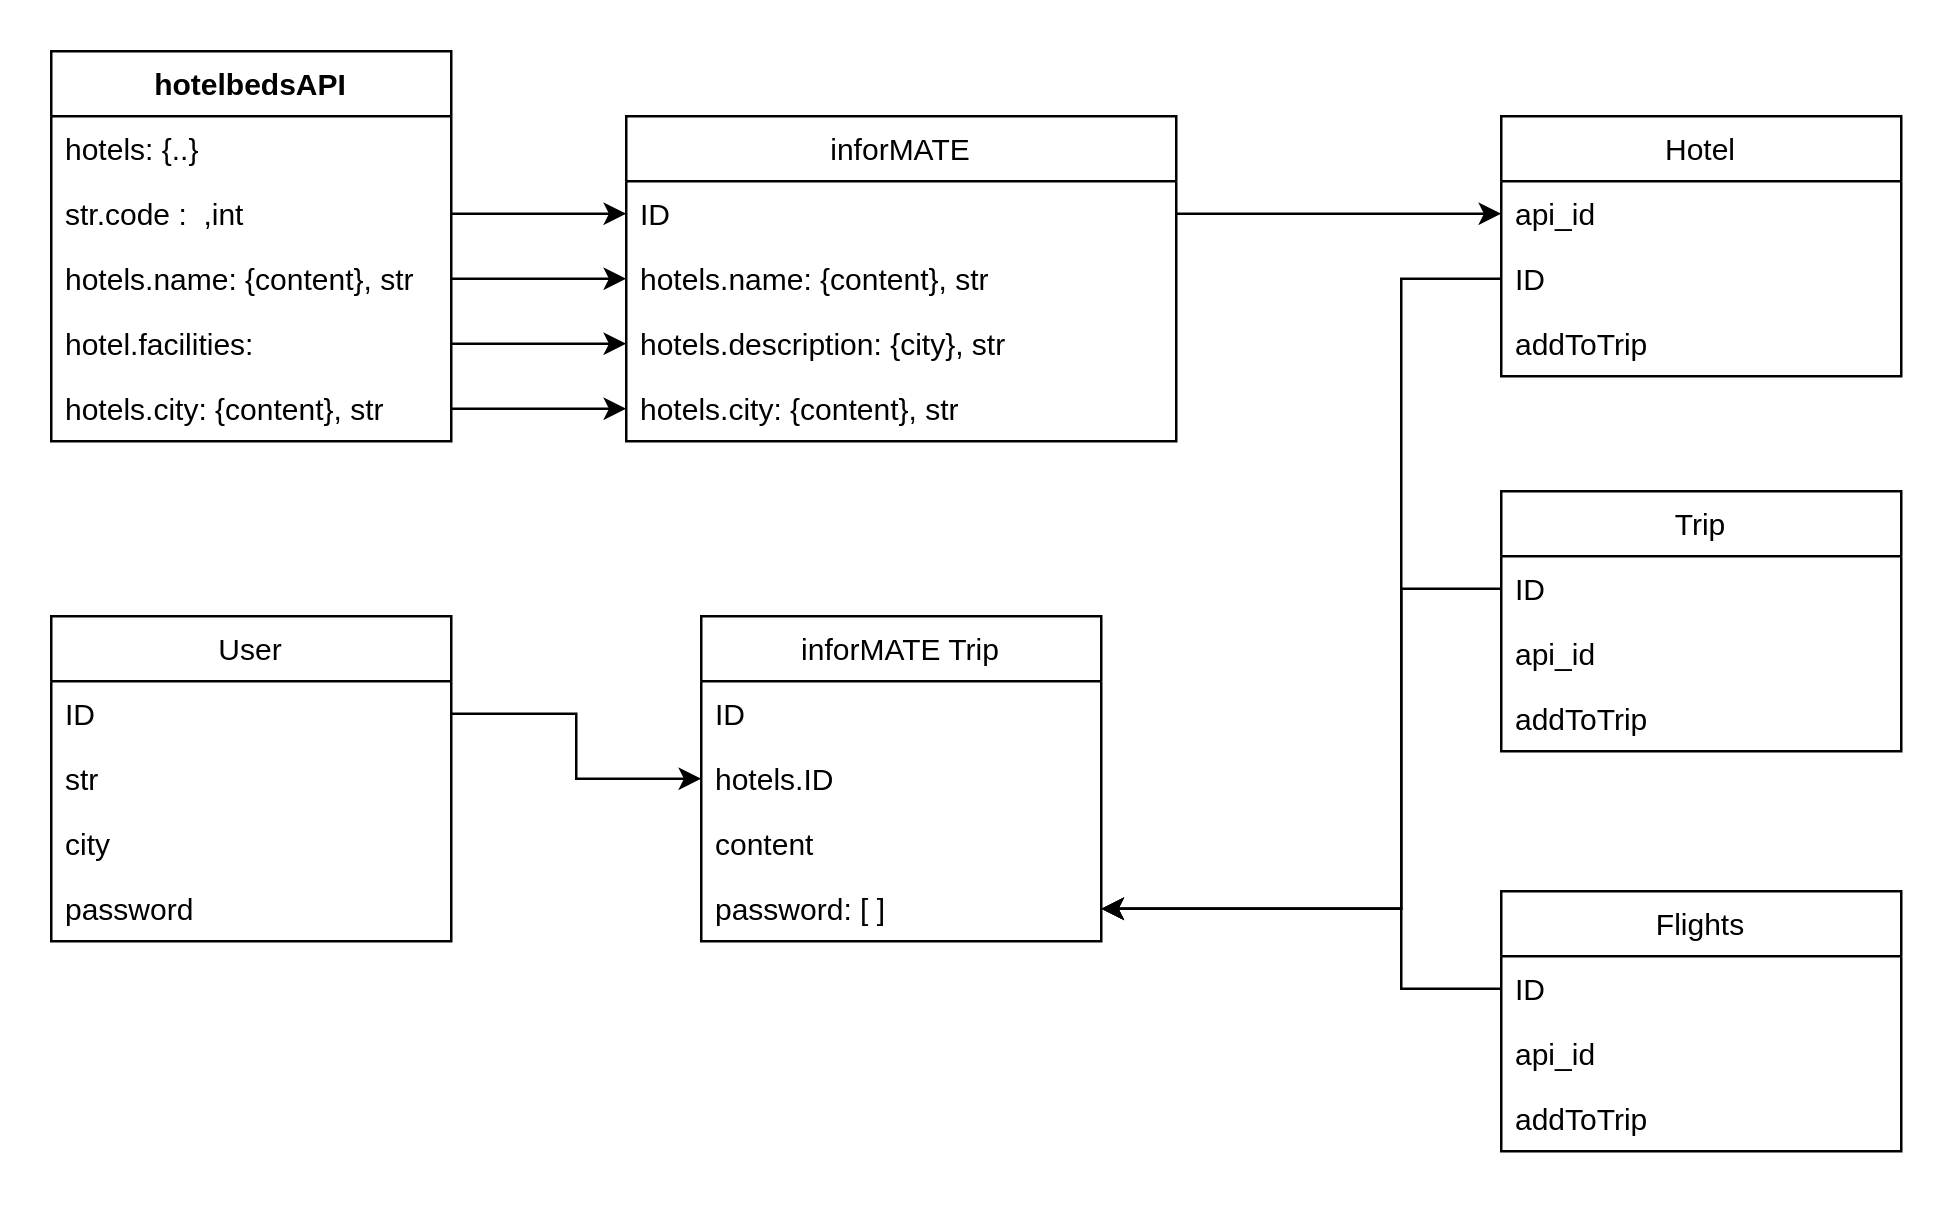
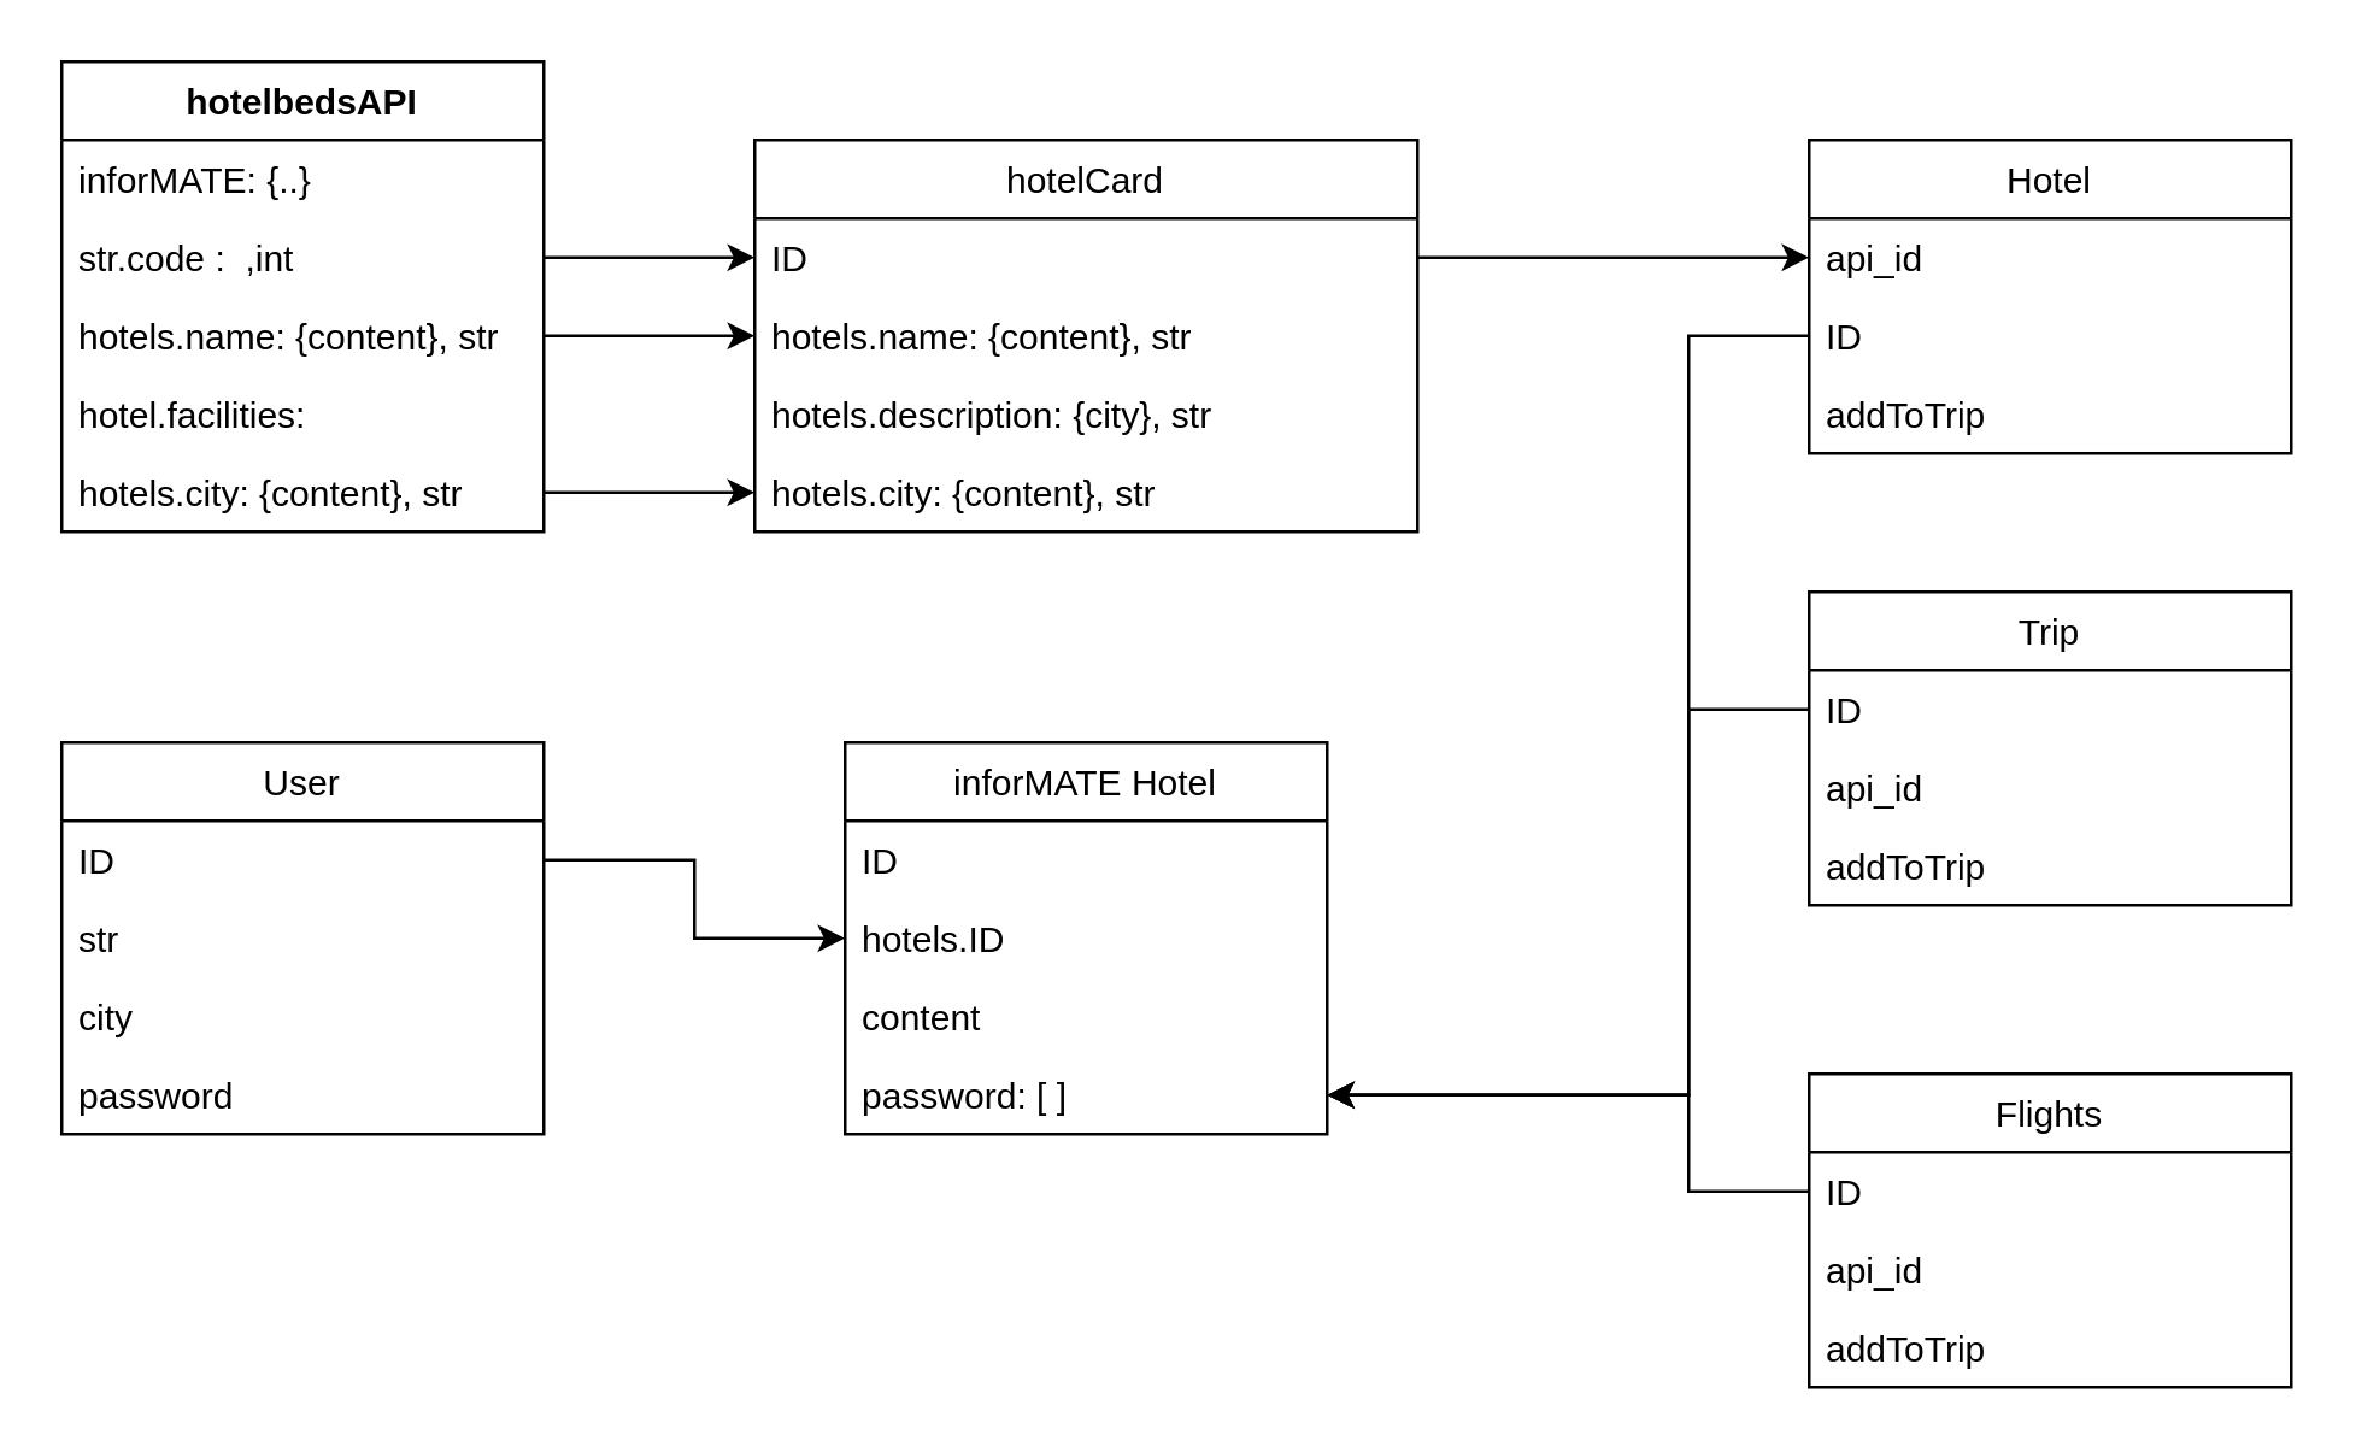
- <mxCell id="4" value="hotels: {..}" style="text;strokeColor=none;fillColor=none;align=left;verticalAlign=top;spacingLeft=4;spacingRight=4;overflow=hidden;rotatable=0;points=[[0,0.5],[1,0.5]];portConstraint=eastwest;" parent="3" vertex="1"><mxGeometry y="26" width="160" height="26" as="geometry" /></mxCell>
+ <mxCell id="4" value="inforMATE: {..}" style="text;strokeColor=none;fillColor=none;align=left;verticalAlign=top;spacingLeft=4;spacingRight=4;overflow=hidden;rotatable=0;points=[[0,0.5],[1,0.5]];portConstraint=eastwest;" parent="3" vertex="1"><mxGeometry y="26" width="160" height="26" as="geometry" /></mxCell>
- <mxCell id="9" value="inforMATE" style="swimlane;fontStyle=0;childLayout=stackLayout;horizontal=1;startSize=26;fillColor=none;horizontalStack=0;resizeParent=1;resizeParentMax=0;resizeLast=0;collapsible=1;marginBottom=0;rounded=0;shadow=0;sketch=0;" parent="1" vertex="1"><mxGeometry x="250" y="46" width="220" height="130" as="geometry" /></mxCell>
+ <mxCell id="9" value="hotelCard" style="swimlane;fontStyle=0;childLayout=stackLayout;horizontal=1;startSize=26;fillColor=none;horizontalStack=0;resizeParent=1;resizeParentMax=0;resizeLast=0;collapsible=1;marginBottom=0;rounded=0;shadow=0;sketch=0;" parent="1" vertex="1"><mxGeometry x="250" y="46" width="220" height="130" as="geometry" /></mxCell>
- <mxCell id="32" style="edgeStyle=orthogonalEdgeStyle;rounded=0;orthogonalLoop=1;jettySize=auto;html=1;exitX=1;exitY=0.5;exitDx=0;exitDy=0;" edge="1" parent="1" source="7" target="12"><mxGeometry relative="1" as="geometry" /></mxCell>
- <mxCell id="14" value="inforMATE Trip" style="swimlane;fontStyle=0;childLayout=stackLayout;horizontal=1;startSize=26;fillColor=none;horizontalStack=0;resizeParent=1;resizeParentMax=0;resizeLast=0;collapsible=1;marginBottom=0;rounded=0;shadow=0;sketch=0;" vertex="1" parent="1"><mxGeometry x="280" y="246" width="160" height="130" as="geometry" /></mxCell>
+ <mxCell id="14" value="inforMATE Hotel" style="swimlane;fontStyle=0;childLayout=stackLayout;horizontal=1;startSize=26;fillColor=none;horizontalStack=0;resizeParent=1;resizeParentMax=0;resizeLast=0;collapsible=1;marginBottom=0;rounded=0;shadow=0;sketch=0;" vertex="1" parent="1"><mxGeometry x="280" y="246" width="160" height="130" as="geometry" /></mxCell>
